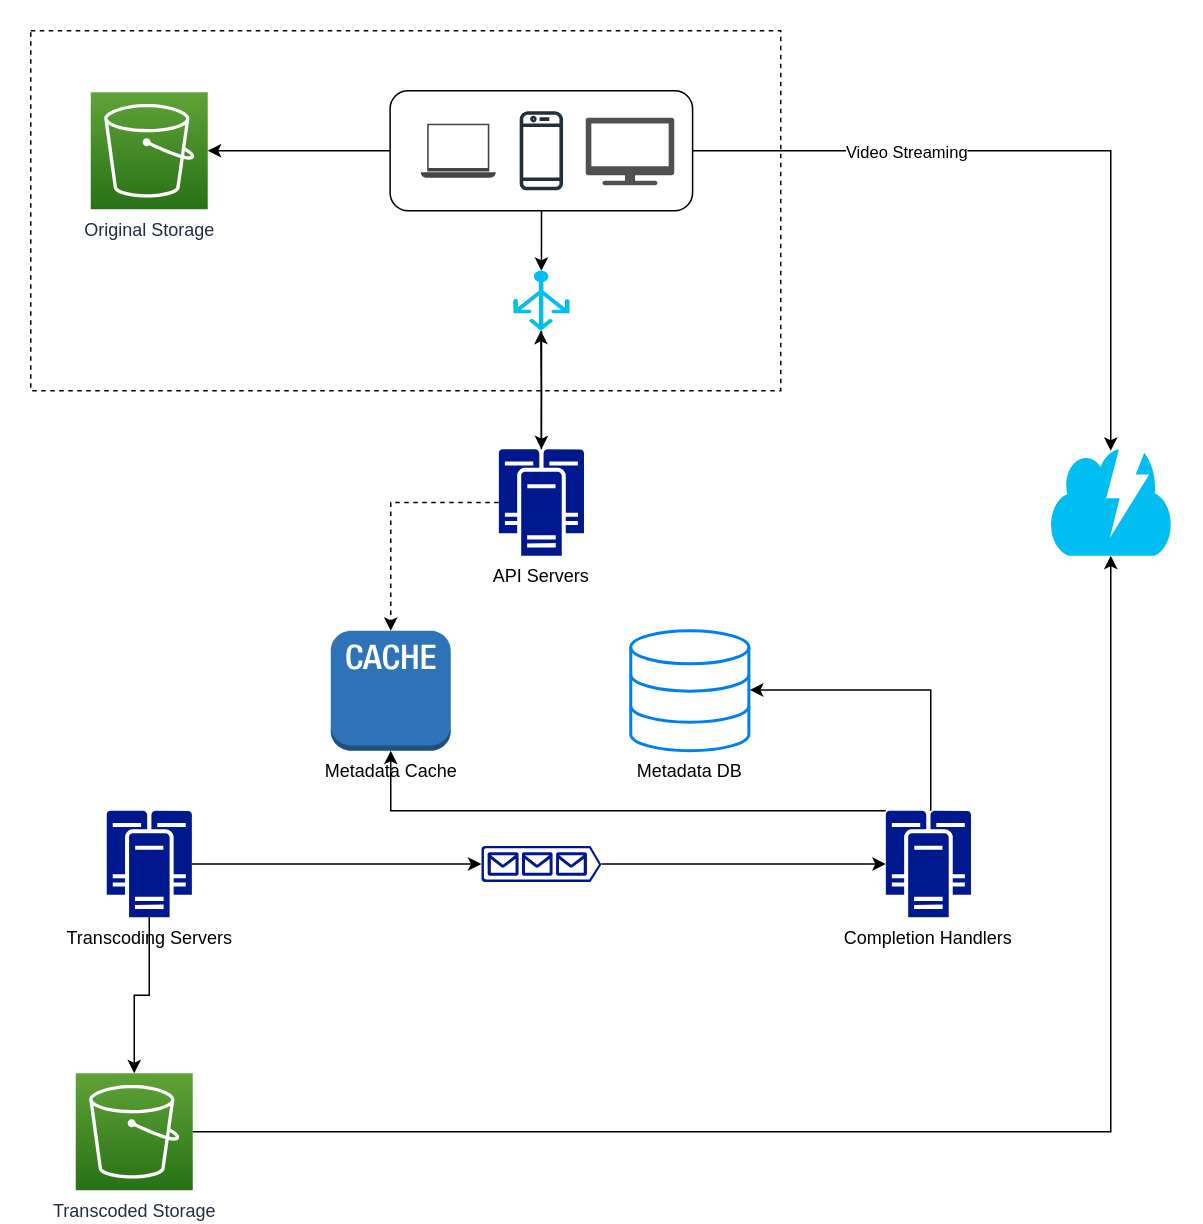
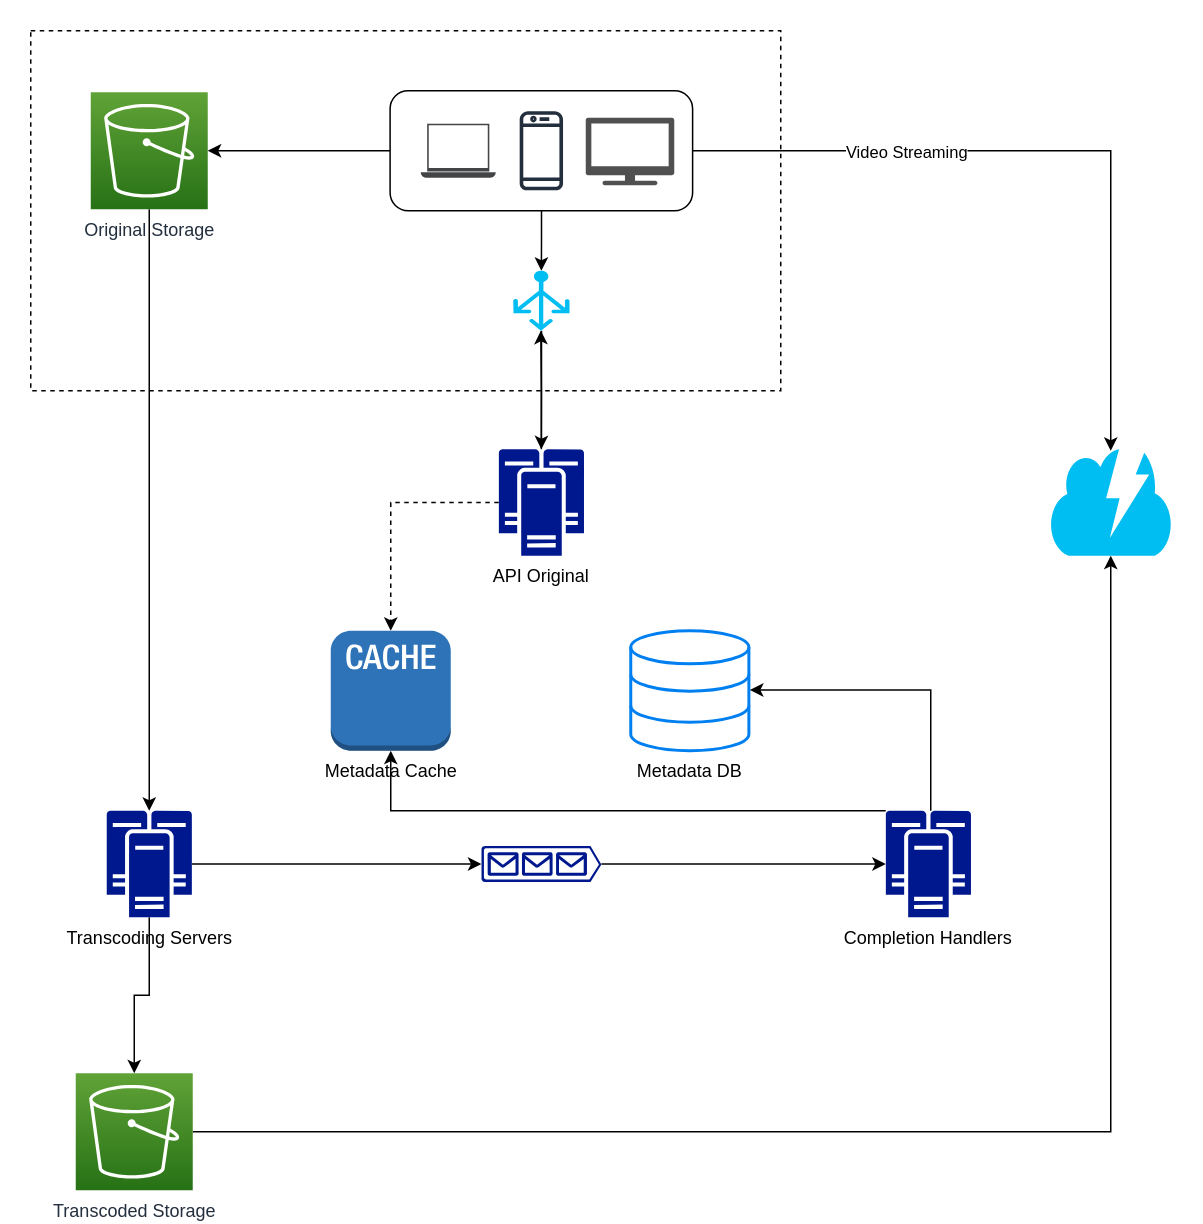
+ <mxCell id="20" style="edgeStyle=orthogonalEdgeStyle;rounded=0;orthogonalLoop=1;jettySize=auto;html=1;entryX=0.5;entryY=0;entryDx=0;entryDy=0;entryPerimeter=0;" edge="1" parent="1" source="21" target="29"><mxGeometry relative="1" as="geometry" /></mxCell>
- <mxCell id="16" value="API Servers" style="sketch=0;aspect=fixed;pointerEvents=1;shadow=0;dashed=0;html=1;strokeColor=none;labelPosition=center;verticalLabelPosition=bottom;verticalAlign=top;align=center;fillColor=#00188D;shape=mxgraph.mscae.enterprise.cluster_server" parent="1" vertex="1"><mxGeometry x="332.02" y="299" width="56.8" height="71" as="geometry" /></mxCell>
+ <mxCell id="16" value="API Original" style="sketch=0;aspect=fixed;pointerEvents=1;shadow=0;dashed=0;html=1;strokeColor=none;labelPosition=center;verticalLabelPosition=bottom;verticalAlign=top;align=center;fillColor=#00188D;shape=mxgraph.mscae.enterprise.cluster_server" parent="1" vertex="1"><mxGeometry x="332.02" y="299" width="56.8" height="71" as="geometry" /></mxCell>
